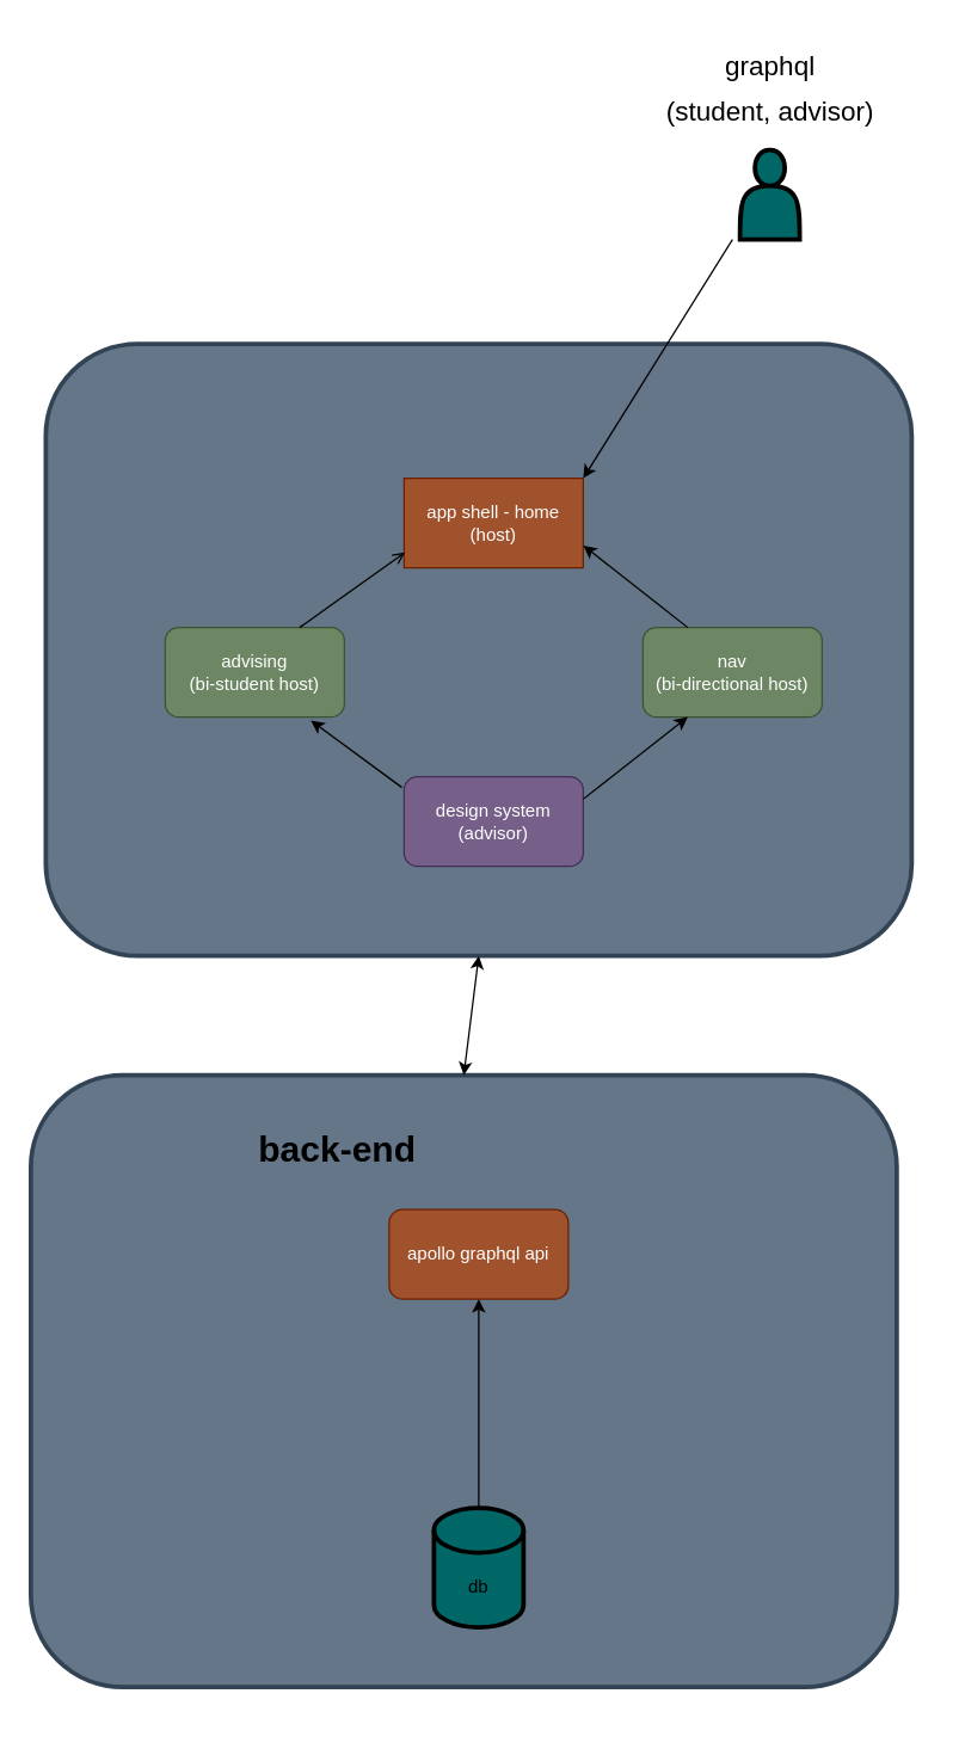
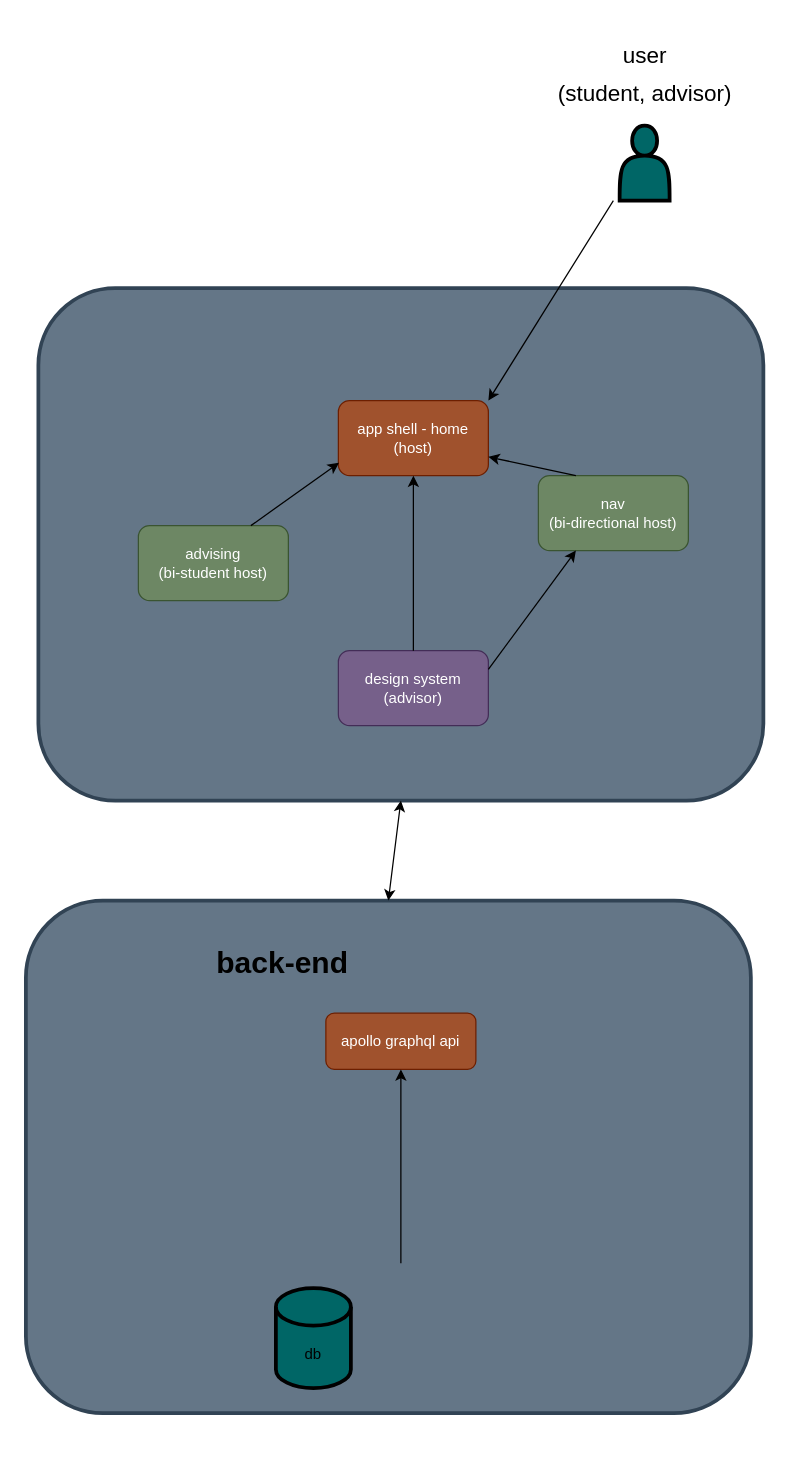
- <mxCell id="22" value="&lt;p style=&quot;line-height: 140%&quot;&gt;&lt;font style=&quot;font-size: 18px&quot;&gt;graphql&lt;/font&gt;&lt;/p&gt;&lt;p style=&quot;line-height: 140%&quot;&gt;&lt;font style=&quot;font-size: 18px&quot;&gt;(student, advisor)&lt;/font&gt;&lt;/p&gt;" style="text;html=1;align=center;verticalAlign=middle;resizable=0;points=[];autosize=1;rounded=1;" parent="1" vertex="1"><mxGeometry x="440" y="20" width="150" height="80" as="geometry" /></mxCell>
+ <mxCell id="22" value="&lt;p style=&quot;line-height: 140%&quot;&gt;&lt;font style=&quot;font-size: 18px&quot;&gt;user&lt;/font&gt;&lt;/p&gt;&lt;p style=&quot;line-height: 140%&quot;&gt;&lt;font style=&quot;font-size: 18px&quot;&gt;(student, advisor)&lt;/font&gt;&lt;/p&gt;" style="text;html=1;align=center;verticalAlign=middle;resizable=0;points=[];autosize=1;rounded=1;" parent="1" vertex="1"><mxGeometry x="440" y="20" width="150" height="80" as="geometry" /></mxCell>
- <mxCell id="4" value="app shell - home&lt;br&gt;(host)" style="whiteSpace=wrap;html=1;fillColor=#a0522d;strokeColor=#6D1F00;fontColor=#ffffff;rounded=0;" parent="2" vertex="1"><mxGeometry x="230" y="70" width="120" height="60" as="geometry" /></mxCell>
+ <mxCell id="4" value="app shell - home&lt;br&gt;(host)" style="whiteSpace=wrap;html=1;fillColor=#a0522d;strokeColor=#6D1F00;fontColor=#ffffff;rounded=1;" parent="2" vertex="1"><mxGeometry x="230" y="70" width="120" height="60" as="geometry" /></mxCell>
- <mxCell id="11" value="" style="endArrow=open;html=1;entryX=0.004;entryY=0.829;entryDx=0;entryDy=0;entryPerimeter=0;exitX=0.75;exitY=0;exitDx=0;exitDy=0;" parent="2" source="5" target="4" edge="1"><mxGeometry width="50" height="50" relative="1" as="geometry"><mxPoint x="248.56" y="297.2" as="sourcePoint" /><mxPoint x="187.56" y="252.4" as="targetPoint" /></mxGeometry></mxCell>
+ <mxCell id="11" value="" style="endArrow=classic;html=1;entryX=0.004;entryY=0.829;entryDx=0;entryDy=0;entryPerimeter=0;exitX=0.75;exitY=0;exitDx=0;exitDy=0;" parent="2" source="5" target="4" edge="1"><mxGeometry width="50" height="50" relative="1" as="geometry"><mxPoint x="248.56" y="297.2" as="sourcePoint" /><mxPoint x="187.56" y="252.4" as="targetPoint" /></mxGeometry></mxCell>
- <mxCell id="6" value="nav&lt;br&gt;(bi-directional host)" style="whiteSpace=wrap;html=1;fillColor=#6d8764;strokeColor=#3A5431;fontColor=#ffffff;rounded=1;" parent="2" vertex="1"><mxGeometry x="390" y="170" width="120" height="60" as="geometry" /></mxCell>
+ <mxCell id="6" value="nav&lt;br&gt;(bi-directional host)" style="whiteSpace=wrap;html=1;fillColor=#6d8764;strokeColor=#3A5431;fontColor=#ffffff;rounded=1;" parent="2" vertex="1"><mxGeometry x="390" y="130" width="120" height="60" as="geometry" /></mxCell>
+ <mxCell id="10" value="" style="endArrow=classic;html=1;entryX=0.5;entryY=1;entryDx=0;entryDy=0;" parent="2" source="7" target="4" edge="1"><mxGeometry width="50" height="50" relative="1" as="geometry"><mxPoint x="238.56" y="287.2" as="sourcePoint" /><mxPoint x="177.56" y="242.4" as="targetPoint" /></mxGeometry></mxCell>
- <mxCell id="9" value="" style="endArrow=classic;html=1;entryX=0.813;entryY=1.04;entryDx=0;entryDy=0;entryPerimeter=0;exitX=-0.012;exitY=0.12;exitDx=0;exitDy=0;exitPerimeter=0;" parent="2" source="7" target="5" edge="1"><mxGeometry width="50" height="50" relative="1" as="geometry"><mxPoint x="360.0" y="295" as="sourcePoint" /><mxPoint x="430" y="240" as="targetPoint" /></mxGeometry></mxCell>
- <mxCell id="15" value="apollo graphql api&lt;br&gt;" style="whiteSpace=wrap;html=1;fillColor=#a0522d;strokeColor=#6D1F00;fontColor=#ffffff;rounded=1;" parent="13" vertex="1"><mxGeometry x="230" y="70" width="120" height="60" as="geometry" /></mxCell>
+ <mxCell id="15" value="apollo graphql api&lt;br&gt;" style="whiteSpace=wrap;html=1;fillColor=#a0522d;strokeColor=#6D1F00;fontColor=#ffffff;rounded=1;" parent="13" vertex="1"><mxGeometry x="230" y="70" width="120" height="45" as="geometry" /></mxCell>
- <mxCell id="18" value="db" style="shape=cylinder3;whiteSpace=wrap;html=1;boundedLbl=1;backgroundOutline=1;size=15;strokeWidth=3;fillColor=#006666;rounded=1;" parent="13" vertex="1"><mxGeometry x="260" y="270" width="60" height="80" as="geometry" /></mxCell>
+ <mxCell id="18" value="db" style="shape=cylinder3;whiteSpace=wrap;html=1;boundedLbl=1;backgroundOutline=1;size=15;strokeWidth=3;fillColor=#006666;rounded=1;" parent="13" vertex="1"><mxGeometry x="190" y="290" width="60" height="80" as="geometry" /></mxCell>
